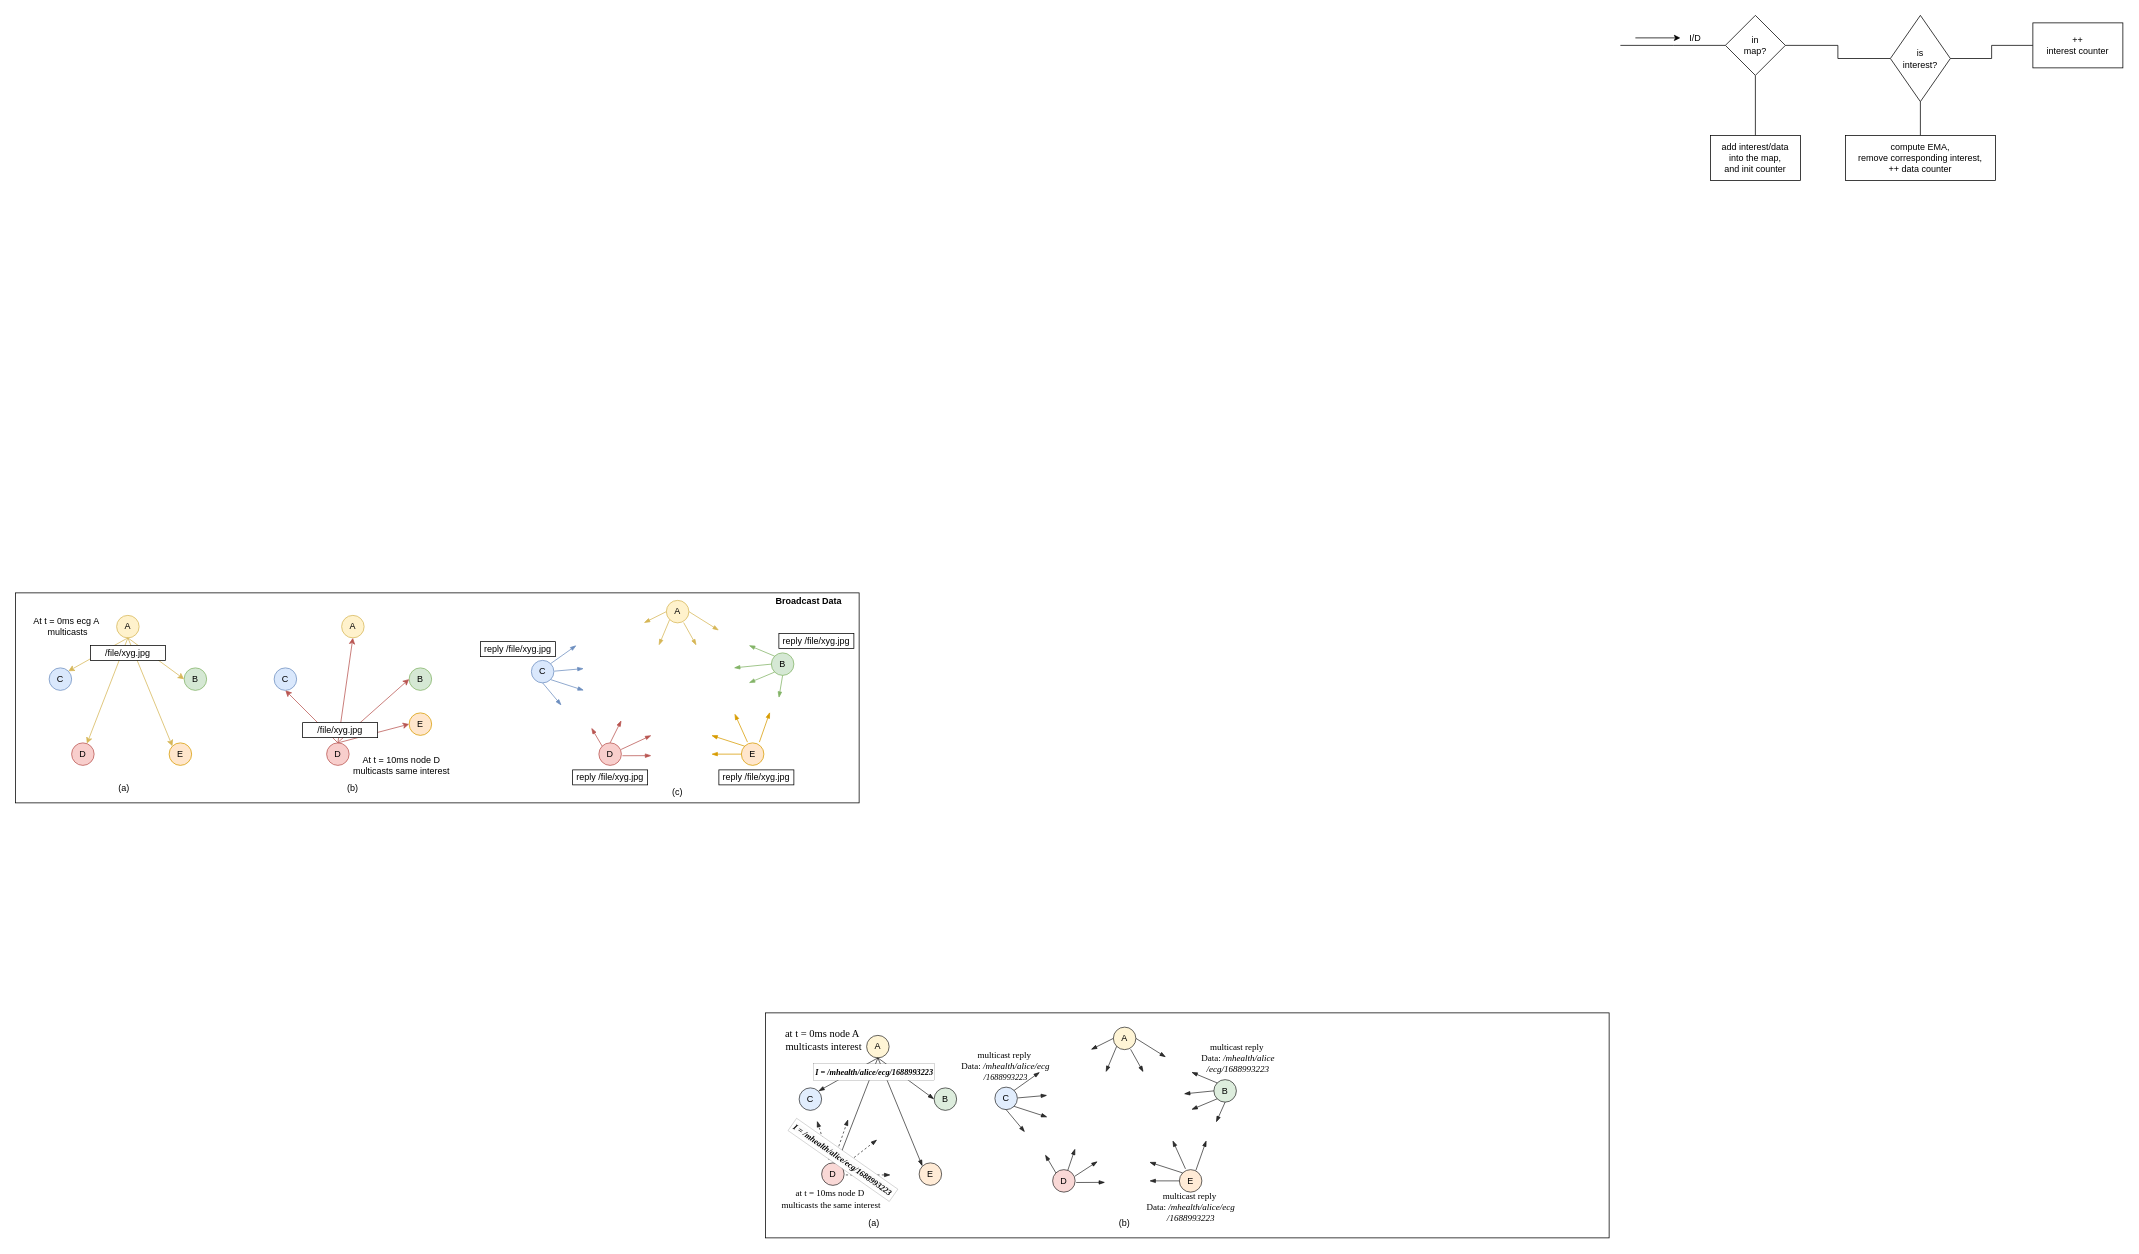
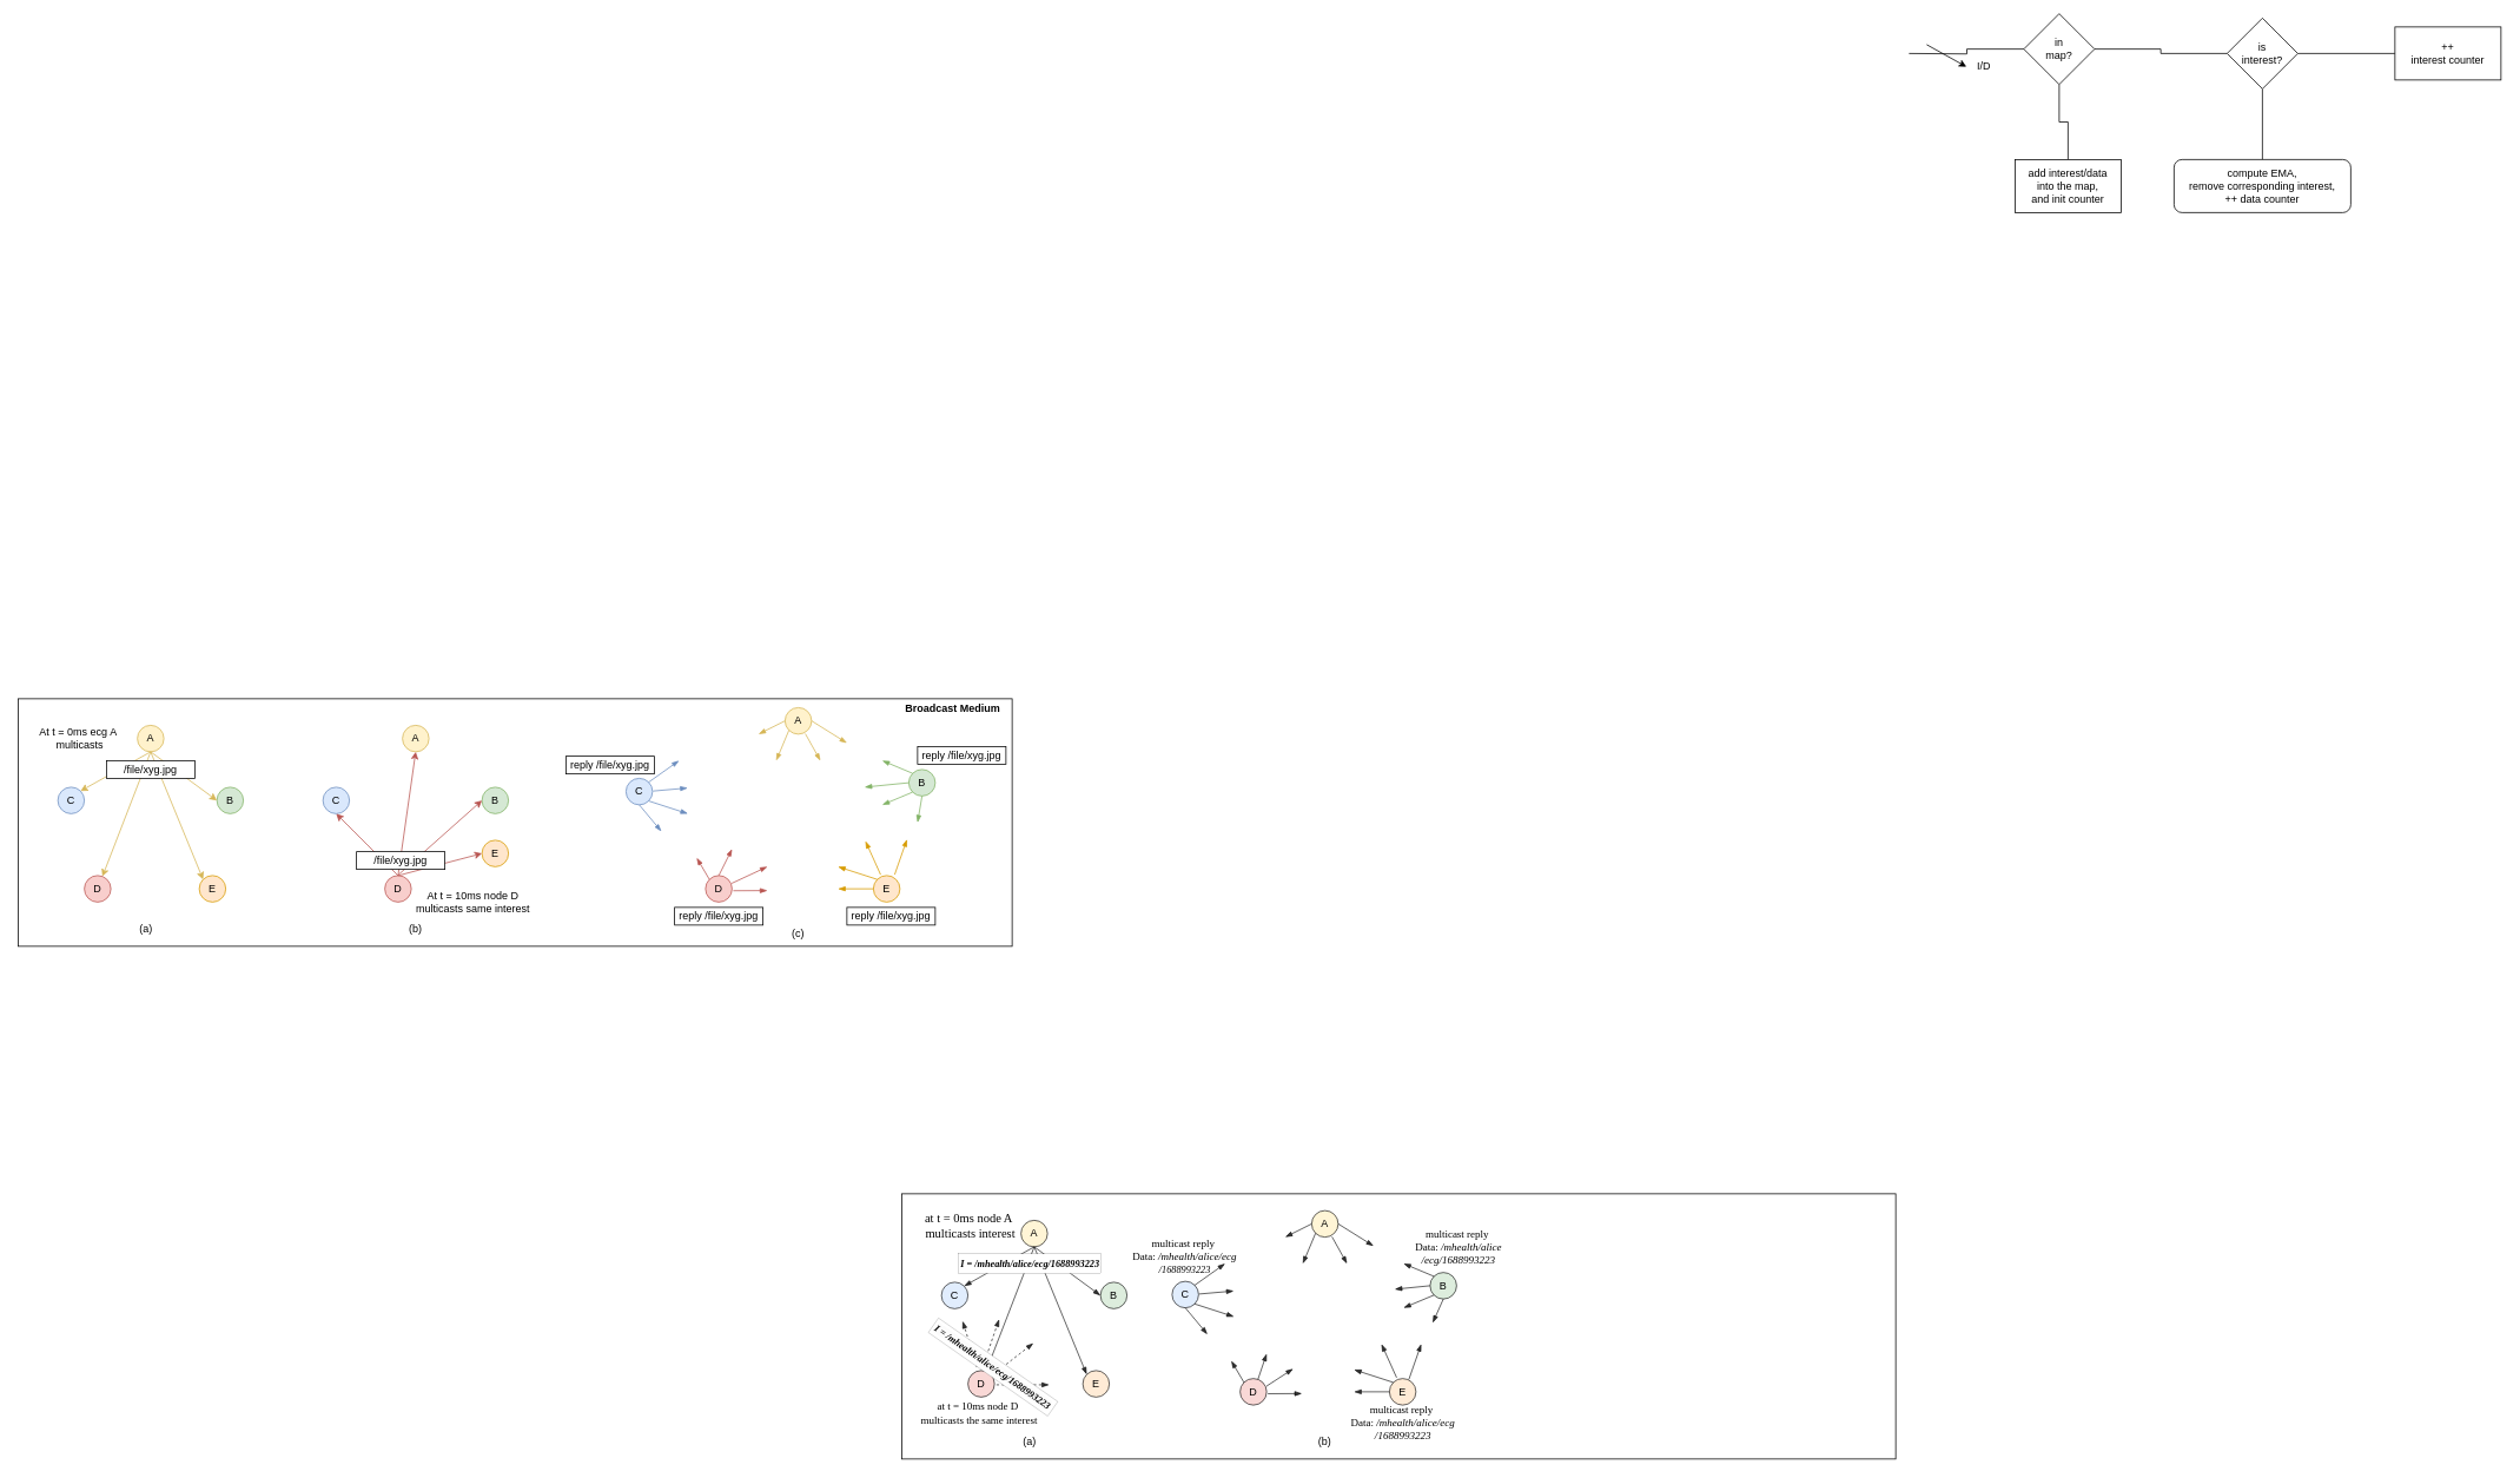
- <mxCell id="14" value="I/D" style="text;html=1;strokeColor=none;fillColor=none;align=center;verticalAlign=middle;whiteSpace=wrap;rounded=0;" parent="1" vertex="1"><mxGeometry x="2240" y="40" width="40" height="20" as="geometry" /></mxCell>
+ <mxCell id="14" value="I/D" style="text;html=1;strokeColor=none;fillColor=none;align=center;verticalAlign=middle;whiteSpace=wrap;rounded=0;" parent="1" vertex="1"><mxGeometry x="2225" y="65" width="40" height="20" as="geometry" /></mxCell>
- <mxCell id="7" value="&lt;div align=&quot;center&quot;&gt;in &lt;br&gt;&lt;/div&gt;&lt;div align=&quot;center&quot;&gt;map?&lt;br&gt;&lt;/div&gt;" style="rhombus;whiteSpace=wrap;html=1;align=center;" parent="1" vertex="1"><mxGeometry x="2300" y="20" width="80" height="80" as="geometry" /></mxCell>
+ <mxCell id="7" value="&lt;div align=&quot;center&quot;&gt;in &lt;br&gt;&lt;/div&gt;&lt;div align=&quot;center&quot;&gt;map?&lt;br&gt;&lt;/div&gt;" style="rhombus;whiteSpace=wrap;html=1;align=center;" parent="1" vertex="1"><mxGeometry x="2290" y="15" width="80" height="80" as="geometry" /></mxCell>
- <mxCell id="10" value="&lt;div&gt;is &lt;br&gt;&lt;/div&gt;&lt;div&gt;interest?&lt;br&gt;&lt;/div&gt;" style="rhombus;whiteSpace=wrap;html=1;" parent="1" vertex="1"><mxGeometry x="2520" y="20" width="80" height="115" as="geometry" /></mxCell>
+ <mxCell id="10" value="&lt;div&gt;is &lt;br&gt;&lt;/div&gt;&lt;div&gt;interest?&lt;br&gt;&lt;/div&gt;" style="rhombus;whiteSpace=wrap;html=1;" parent="1" vertex="1"><mxGeometry x="2520" y="20" width="80" height="80" as="geometry" /></mxCell>
- <mxCell id="12" value="&lt;div&gt;compute EMA,&lt;/div&gt;&lt;div&gt;remove corresponding interest, &lt;br&gt;&lt;/div&gt;&lt;div&gt;++ data counter&lt;br&gt;&lt;/div&gt;" style="rounded=0;whiteSpace=wrap;html=1;" parent="1" vertex="1"><mxGeometry x="2460" y="180" width="200" height="60" as="geometry" /></mxCell>
+ <mxCell id="12" value="&lt;div&gt;compute EMA,&lt;/div&gt;&lt;div&gt;remove corresponding interest, &lt;br&gt;&lt;/div&gt;&lt;div&gt;++ data counter&lt;br&gt;&lt;/div&gt;" style="whiteSpace=wrap;html=1;rounded=1;" parent="1" vertex="1"><mxGeometry x="2460" y="180" width="200" height="60" as="geometry" /></mxCell>
- <mxCell id="35" value="&lt;b&gt;Broadcast Data&lt;/b&gt;" style="text;html=1;strokeColor=none;fillColor=none;align=center;verticalAlign=middle;whiteSpace=wrap;rounded=0;" parent="1" vertex="1"><mxGeometry x="1018" y="791" width="120" height="20" as="geometry" /></mxCell>
+ <mxCell id="35" value="&lt;b&gt;Broadcast Medium&lt;/b&gt;" style="text;html=1;strokeColor=none;fillColor=none;align=center;verticalAlign=middle;whiteSpace=wrap;rounded=0;" parent="1" vertex="1"><mxGeometry x="1018" y="791" width="120" height="20" as="geometry" /></mxCell>
